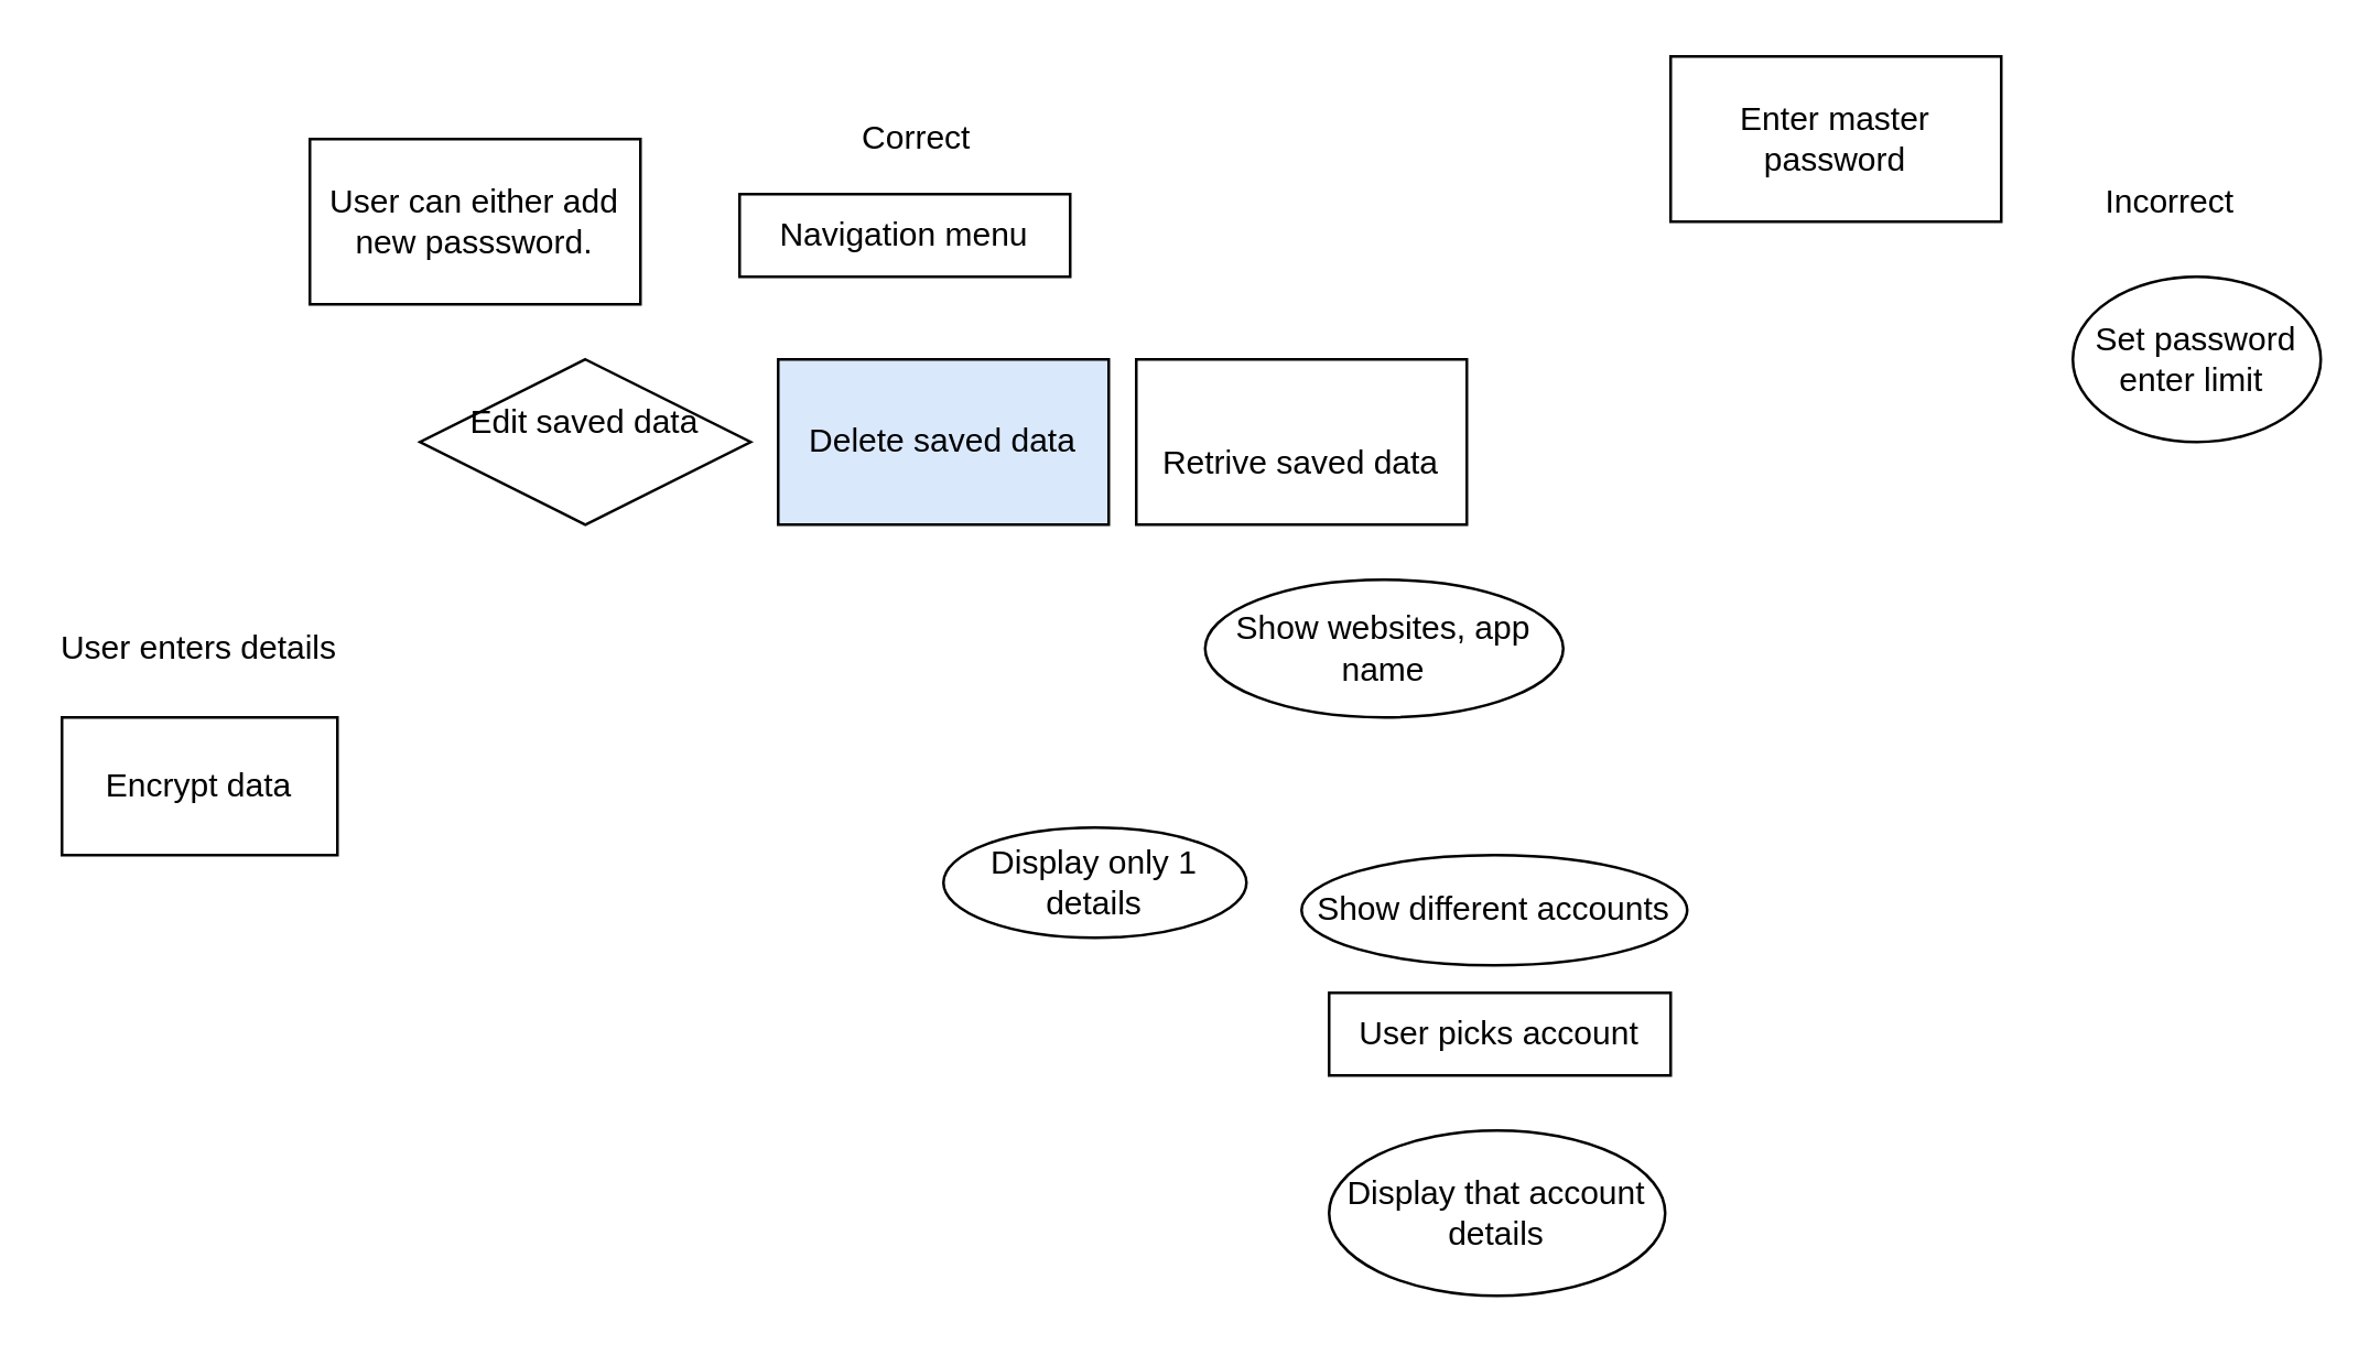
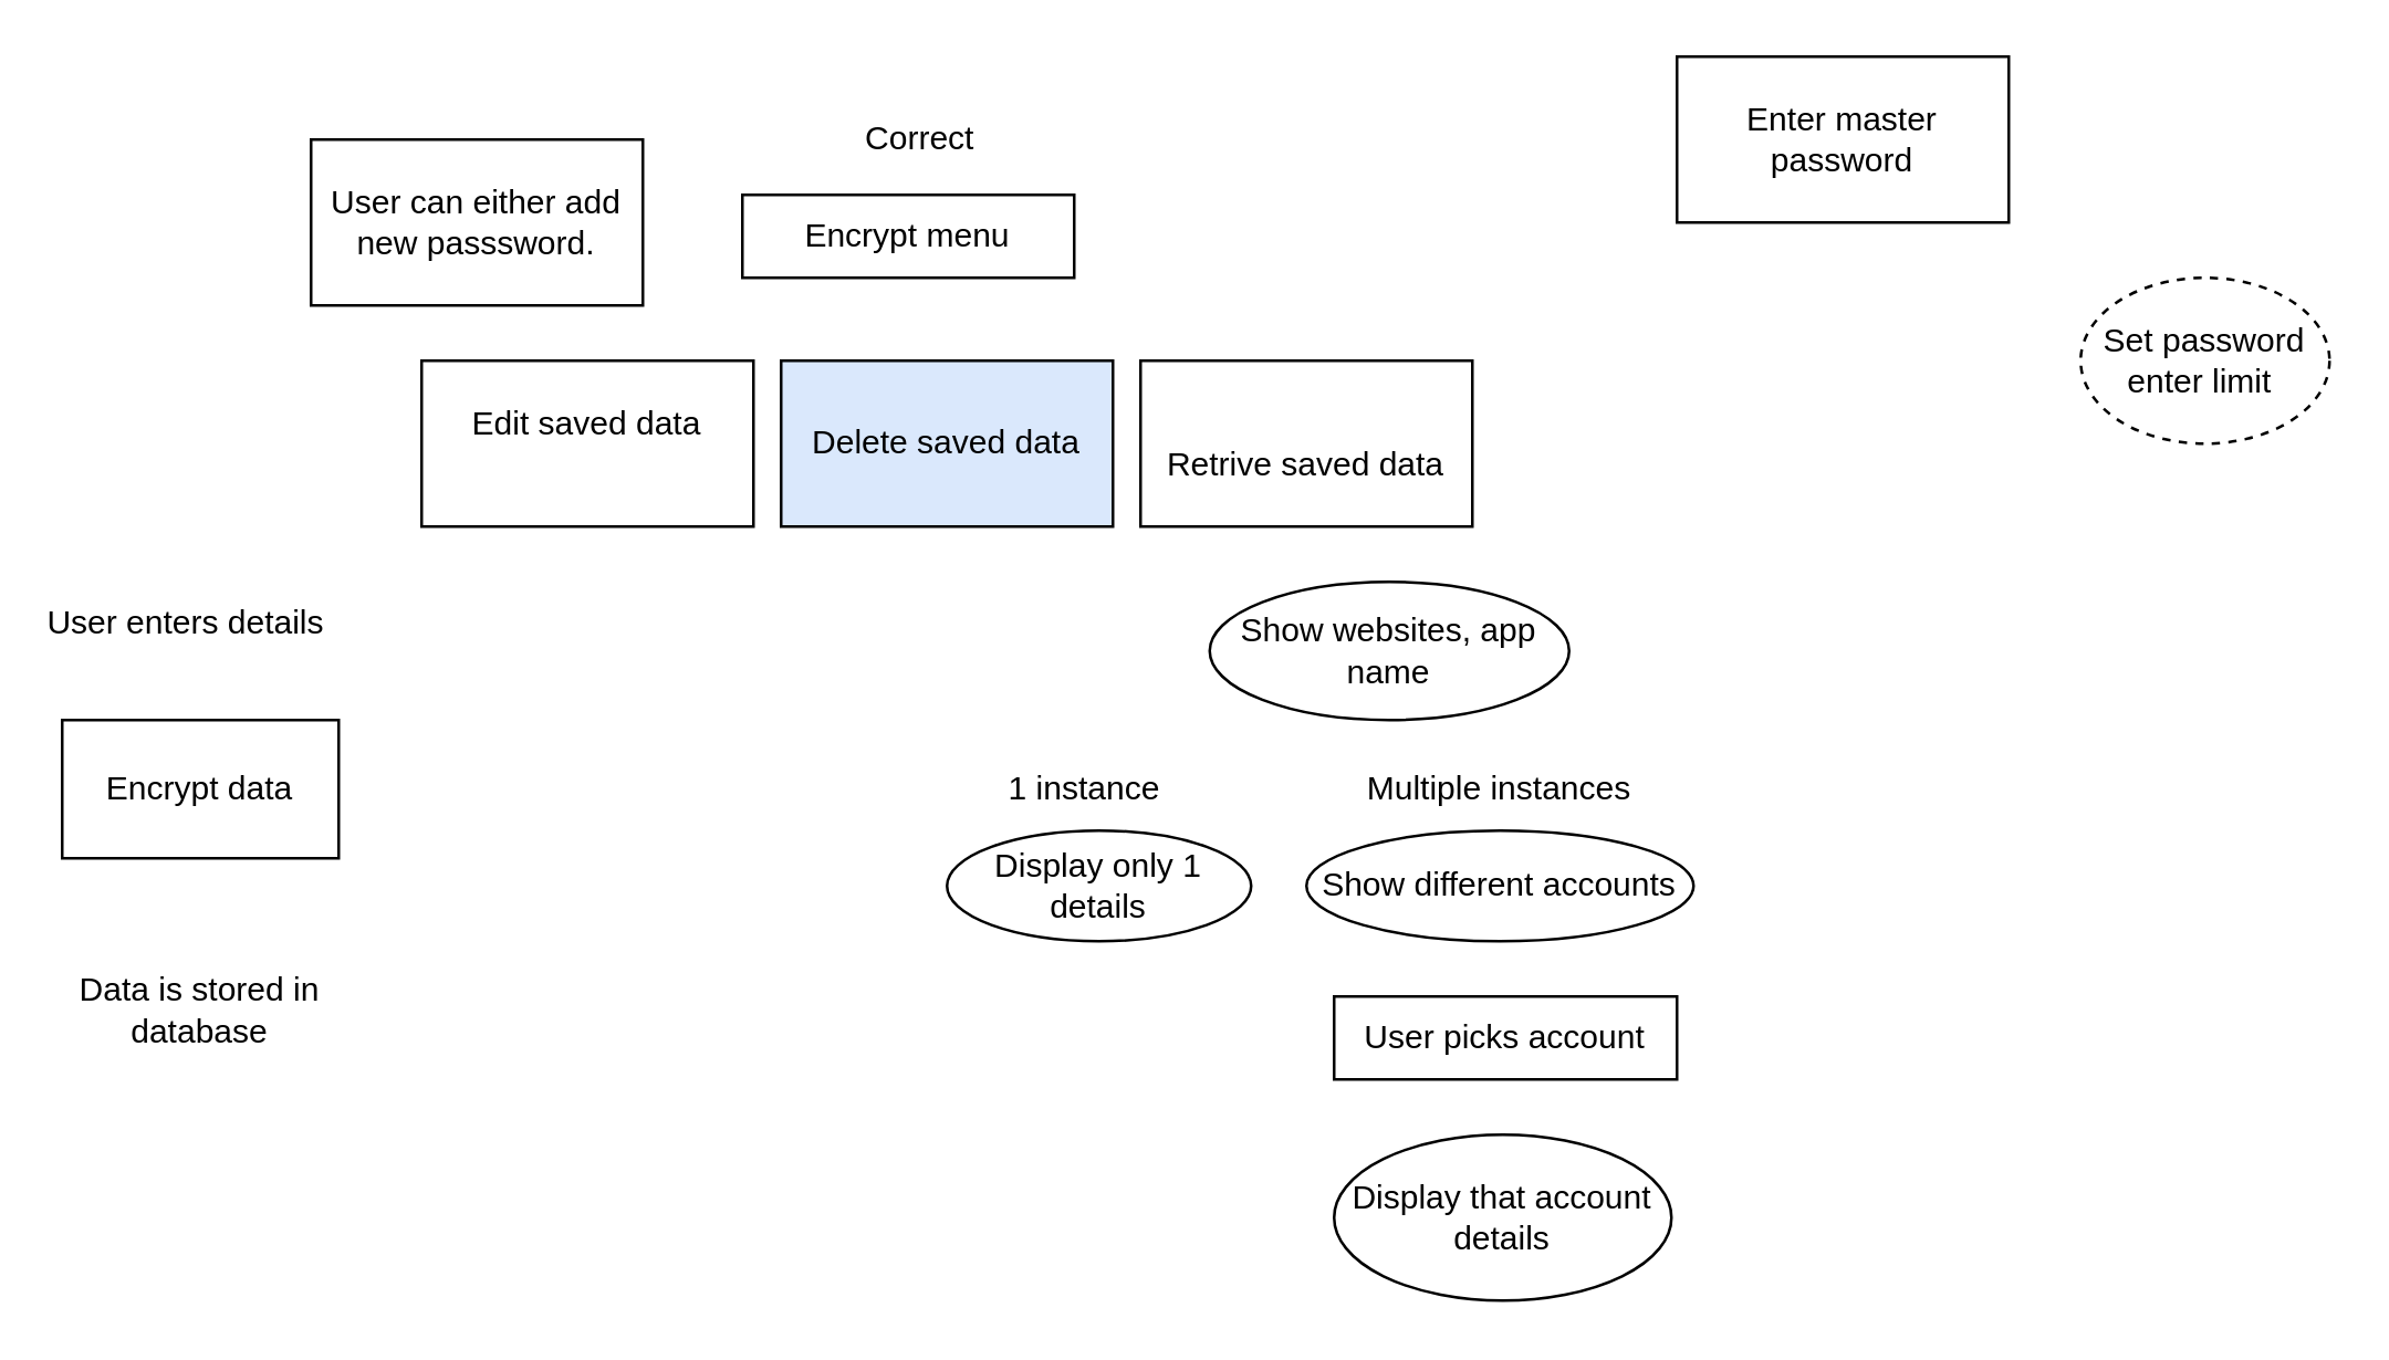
- <mxCell id="5" value="Incorrect" style="text;html=1;align=center;verticalAlign=middle;resizable=0;points=[];autosize=1;strokeColor=none;fillColor=none;" vertex="1" parent="1"><mxGeometry x="752" y="58" width="70" height="30" as="geometry" /></mxCell>
- <mxCell id="3" value="Navigation menu" style="rounded=0;whiteSpace=wrap;html=1;" vertex="1" parent="1"><mxGeometry x="268" y="70" width="120" height="30" as="geometry" /></mxCell>
+ <mxCell id="3" value="Encrypt menu" style="rounded=0;whiteSpace=wrap;html=1;" vertex="1" parent="1"><mxGeometry x="268" y="70" width="120" height="30" as="geometry" /></mxCell>
- <mxCell id="6" value="Set password enter limit&amp;nbsp;" style="ellipse;whiteSpace=wrap;html=1;" vertex="1" parent="1"><mxGeometry x="752" y="100" width="90" height="60" as="geometry" /></mxCell>
+ <mxCell id="6" value="Set password enter limit&amp;nbsp;" style="ellipse;whiteSpace=wrap;html=1;dashed=1;" vertex="1" parent="1"><mxGeometry x="752" y="100" width="90" height="60" as="geometry" /></mxCell>
- <mxCell id="9" value="&lt;div&gt;Edit saved data&lt;/div&gt;&lt;div&gt;&lt;br&gt;&lt;/div&gt;" style="rhombus;whiteSpace=wrap;html=1;" vertex="1" parent="1"><mxGeometry x="152" y="130" width="120" height="60" as="geometry" /></mxCell>
+ <mxCell id="9" value="&lt;div&gt;Edit saved data&lt;/div&gt;&lt;div&gt;&lt;br&gt;&lt;/div&gt;" style="rounded=0;whiteSpace=wrap;html=1;" vertex="1" parent="1"><mxGeometry x="152" y="130" width="120" height="60" as="geometry" /></mxCell>
- <mxCell id="11" value="User enters details" style="text;html=1;align=center;verticalAlign=middle;whiteSpace=wrap;rounded=0;" vertex="1" parent="1"><mxGeometry x="20" y="210" width="104" height="50" as="geometry" /></mxCell>
+ <mxCell id="11" value="User enters details" style="text;html=1;align=center;verticalAlign=middle;whiteSpace=wrap;rounded=0;" vertex="1" parent="1"><mxGeometry x="15" y="200" width="104" height="50" as="geometry" /></mxCell>
+ <mxCell id="15" value="1 instance" style="text;html=1;align=center;verticalAlign=middle;whiteSpace=wrap;rounded=0;" vertex="1" parent="1"><mxGeometry x="362" y="270" width="60" height="30" as="geometry" /></mxCell>
+ <mxCell id="17" value="Multiple instances" style="text;html=1;align=center;verticalAlign=middle;whiteSpace=wrap;rounded=0;" vertex="1" parent="1"><mxGeometry x="492" y="270" width="100" height="30" as="geometry" /></mxCell>
- <mxCell id="18" value="Show different accounts" style="ellipse;whiteSpace=wrap;html=1;" vertex="1" parent="1"><mxGeometry x="472" y="310" width="140" height="40" as="geometry" /></mxCell>
+ <mxCell id="18" value="Show different accounts" style="ellipse;whiteSpace=wrap;html=1;" vertex="1" parent="1"><mxGeometry x="472" y="300" width="140" height="40" as="geometry" /></mxCell>
+ <mxCell id="13" value="Data is stored in database" style="text;html=1;align=center;verticalAlign=middle;whiteSpace=wrap;rounded=0;" vertex="1" parent="1"><mxGeometry x="22" y="350" width="100" height="30" as="geometry" /></mxCell>
